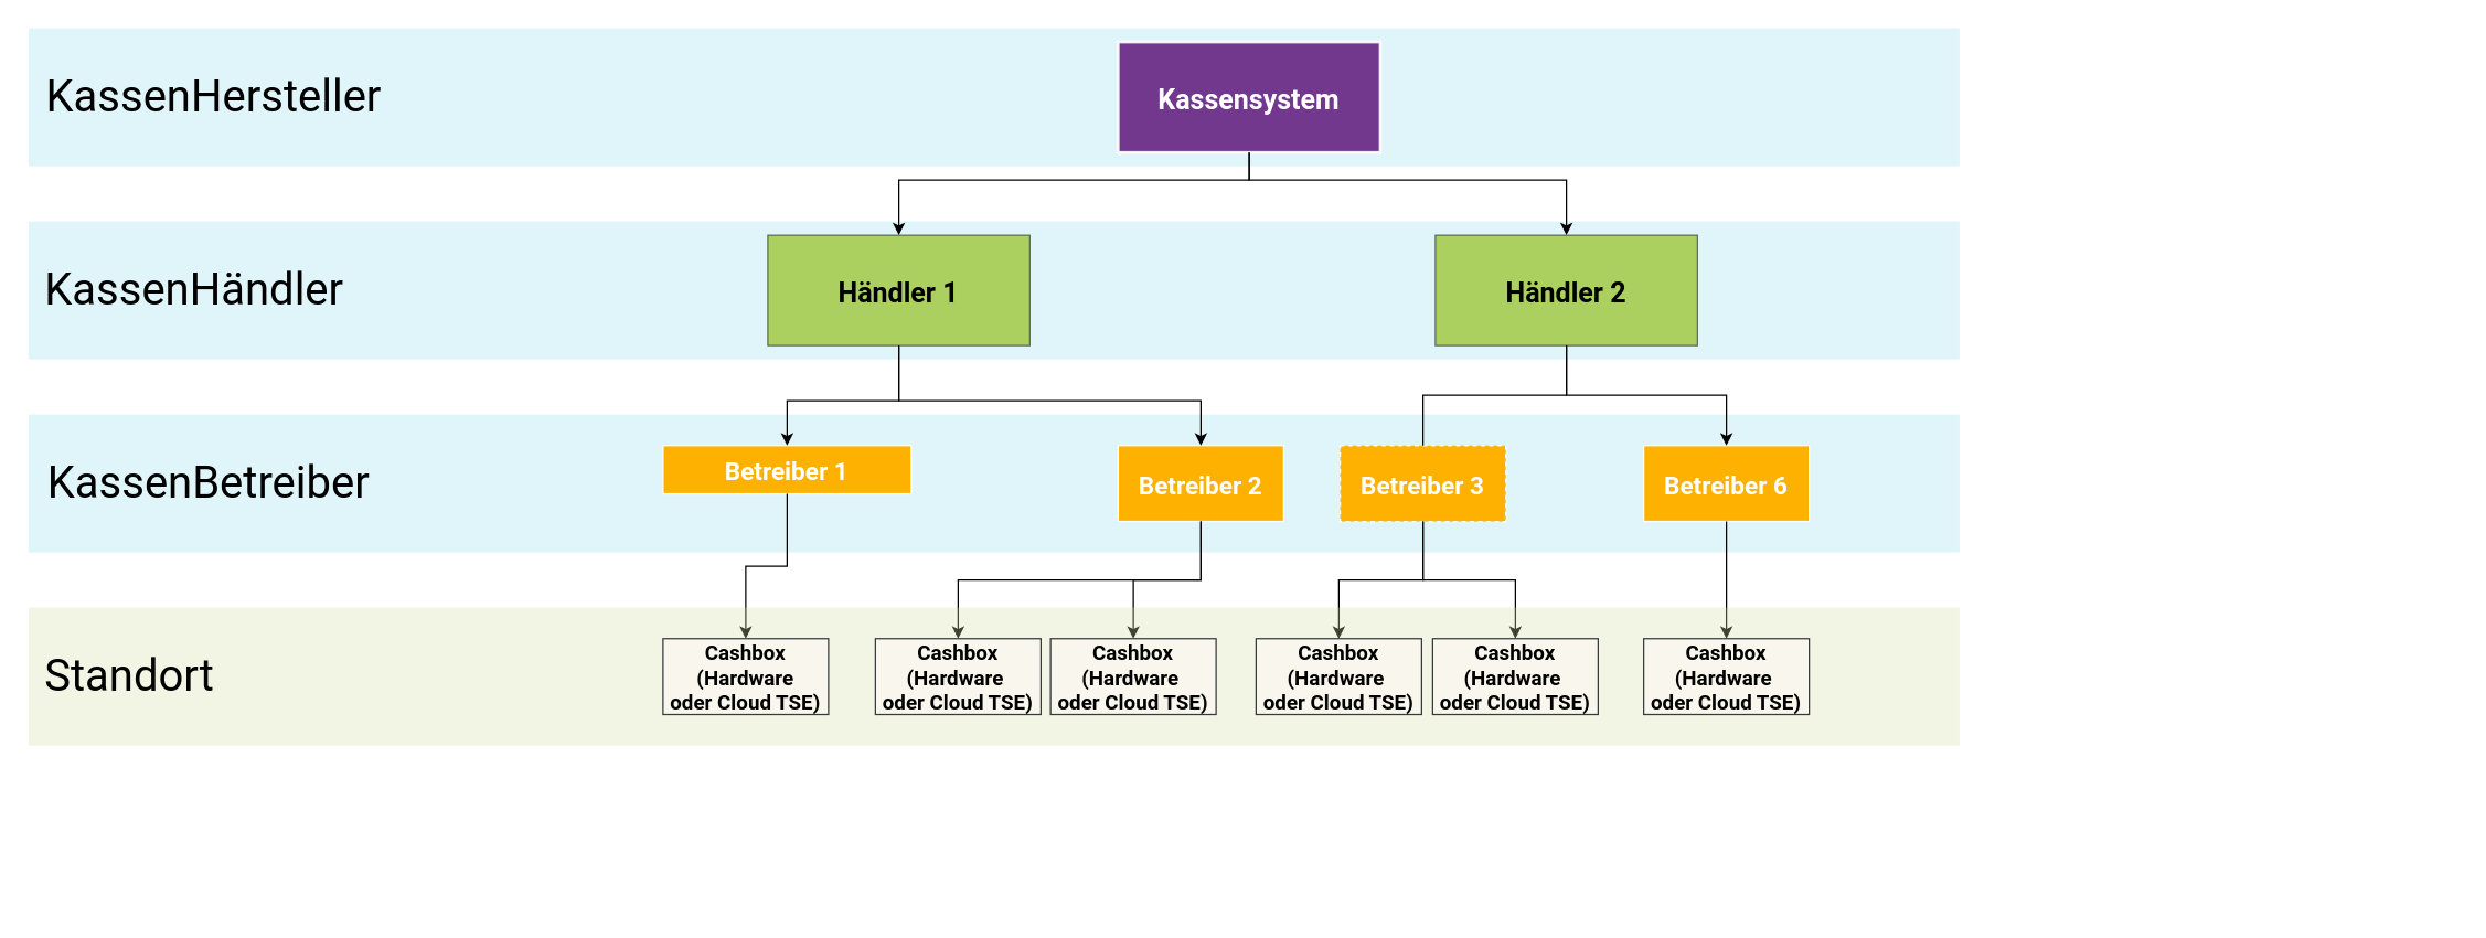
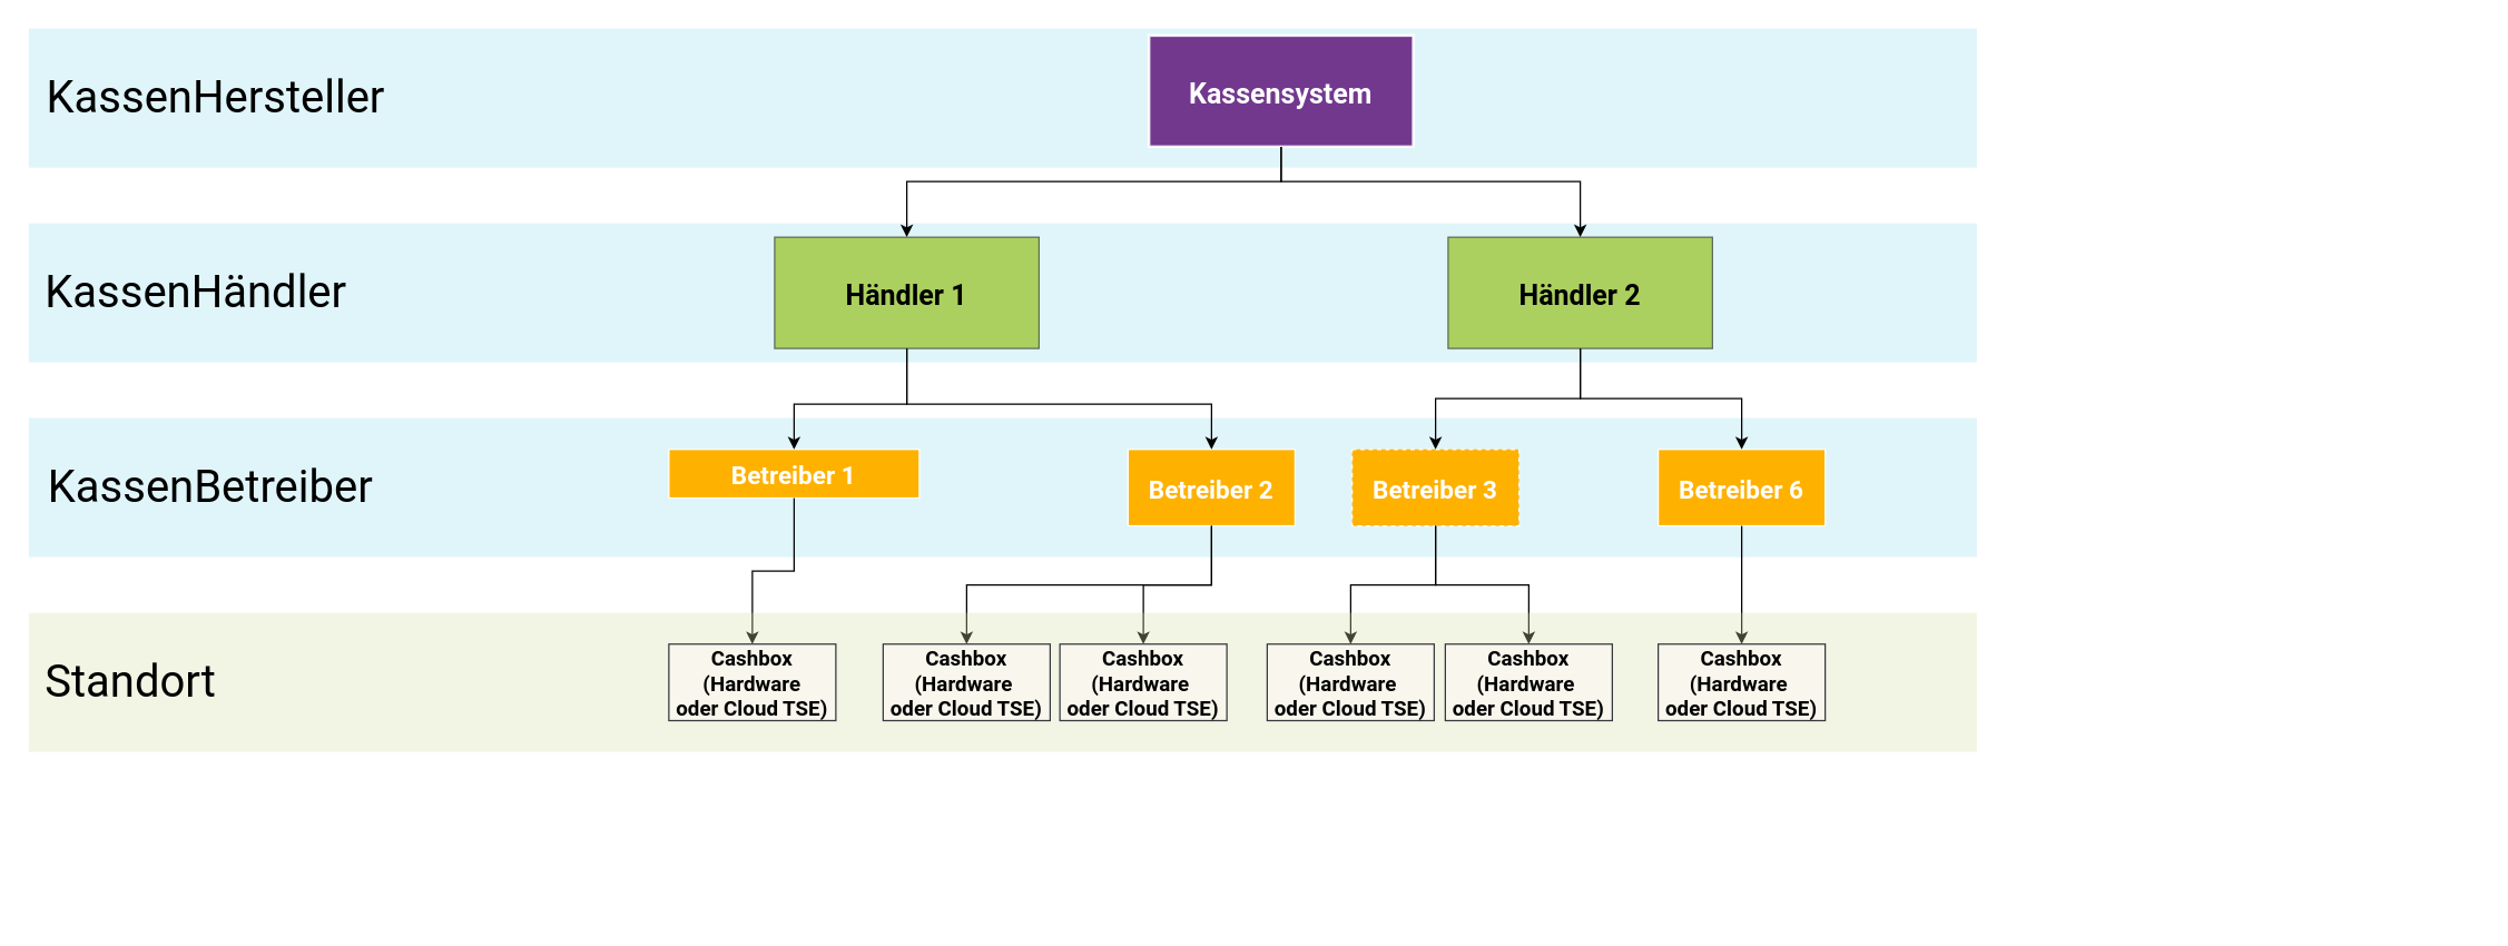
- <mxCell id="5" value="Kassensystem" style="rounded=0;gradientColor=none;fontColor=#FFFFFF;fontStyle=1;fontFamily=Roboto;fontSize=20;fillColor=#672483;opacity=90;strokeColor=#FFFFFF;strokeWidth=2;fontSource=https%3A%2F%2Ffonts.googleapis.com%2Fcss%3Ffamily%3DRoboto;" parent="2" vertex="1"><mxGeometry x="790" y="10" width="190" height="80" as="geometry" /></mxCell>
+ <mxCell id="5" value="Kassensystem" style="rounded=0;gradientColor=none;fontColor=#FFFFFF;fontStyle=1;fontFamily=Roboto;fontSize=20;fillColor=#672483;opacity=90;strokeColor=#FFFFFF;strokeWidth=2;fontSource=https%3A%2F%2Ffonts.googleapis.com%2Fcss%3Ffamily%3DRoboto;" parent="2" vertex="1"><mxGeometry x="805" y="5" width="190" height="80" as="geometry" /></mxCell>
- <mxCell id="27" value="" style="edgeStyle=elbowEdgeStyle;elbow=vertical;strokeWidth=1;rounded=0;fontColor=#3399FF;fillColor=#dae8fc;endArrow=none;" parent="1" source="9" target="15" edge="1"><mxGeometry x="348" y="298" width="100" height="100" as="geometry"><mxPoint x="1041" y="387.5" as="sourcePoint" /><mxPoint x="980" y="472.5" as="targetPoint" /><Array as="points" /></mxGeometry></mxCell>
+ <mxCell id="27" value="" style="edgeStyle=elbowEdgeStyle;elbow=vertical;strokeWidth=1;rounded=0;fontColor=#3399FF;fillColor=#dae8fc;" parent="1" source="9" target="15" edge="1"><mxGeometry x="348" y="298" width="100" height="100" as="geometry"><mxPoint x="1041" y="387.5" as="sourcePoint" /><mxPoint x="980" y="472.5" as="targetPoint" /><Array as="points" /></mxGeometry></mxCell>
